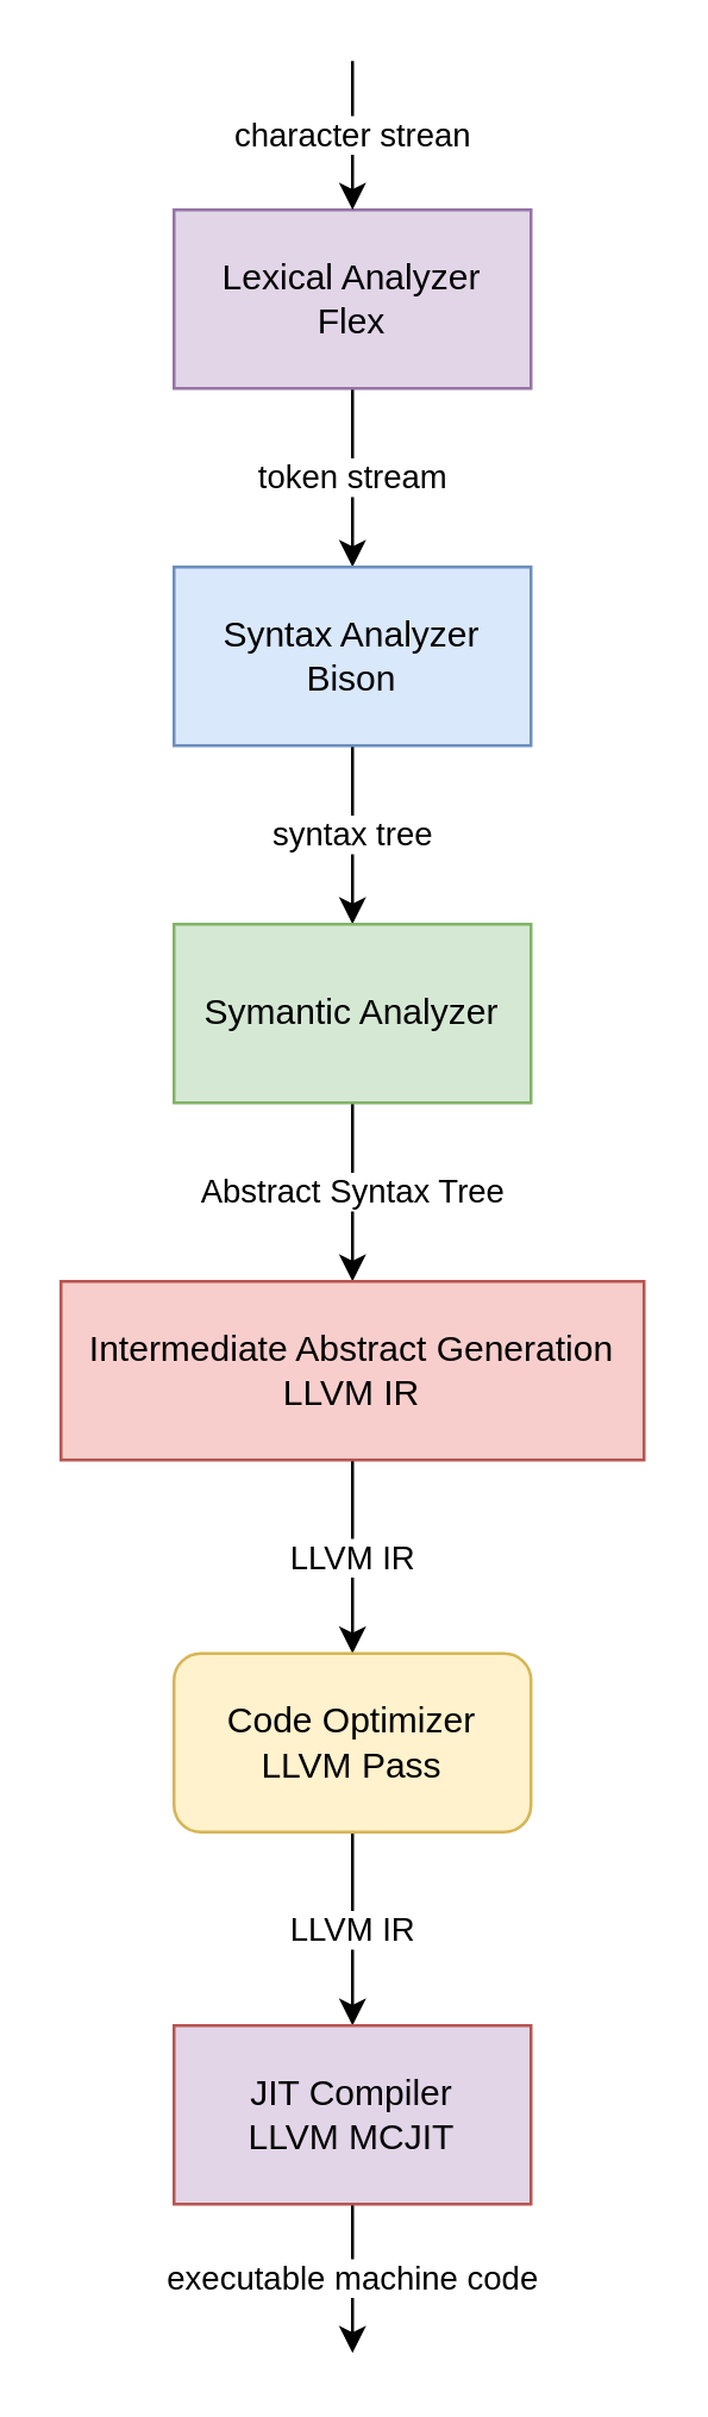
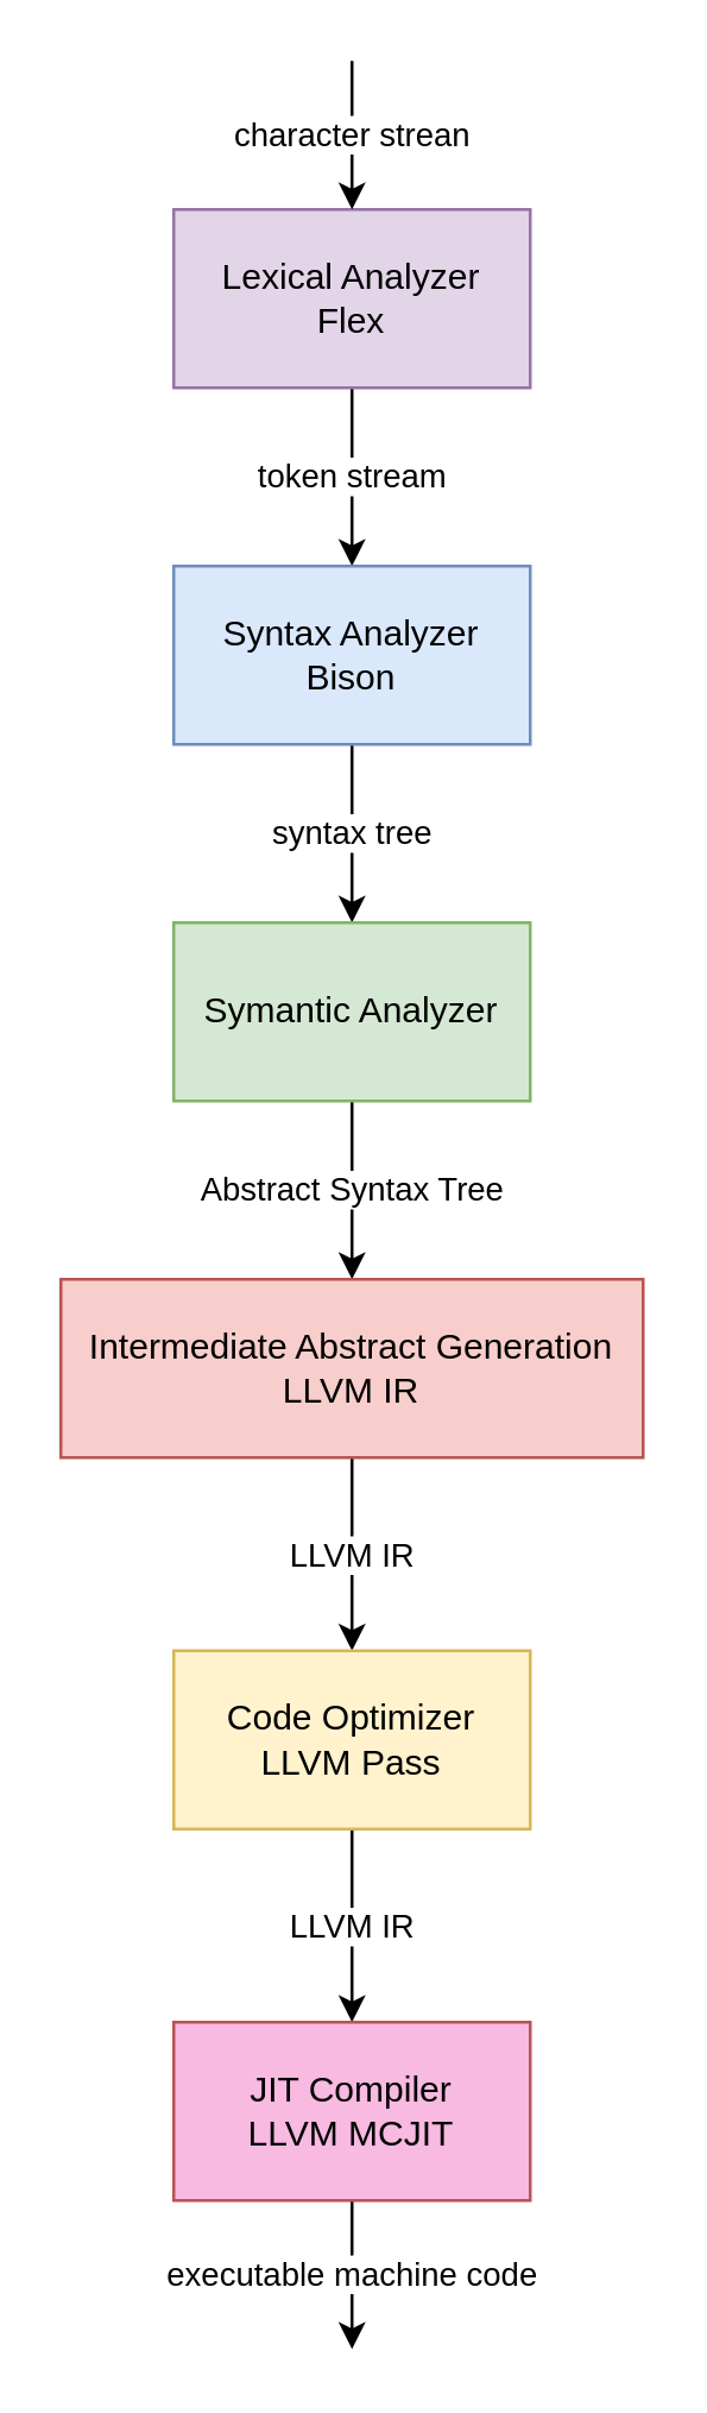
- <mxCell id="11" value="Code Optimizer&lt;br&gt;LLVM Pass" style="whiteSpace=wrap;html=1;fillColor=#fff2cc;strokeColor=#d6b656;rounded=1;" vertex="1" parent="1"><mxGeometry x="58" y="555" width="120" height="60" as="geometry" /></mxCell>
+ <mxCell id="11" value="Code Optimizer&lt;br&gt;LLVM Pass" style="rounded=0;whiteSpace=wrap;html=1;fillColor=#fff2cc;strokeColor=#d6b656;" vertex="1" parent="1"><mxGeometry x="58" y="555" width="120" height="60" as="geometry" /></mxCell>
- <mxCell id="13" value="JIT Compiler&lt;br&gt;LLVM MCJIT" style="rounded=0;whiteSpace=wrap;html=1;fillColor=#e1d5e7;strokeColor=#b85450;" vertex="1" parent="1"><mxGeometry x="58" y="680" width="120" height="60" as="geometry" /></mxCell>
+ <mxCell id="13" value="JIT Compiler&lt;br&gt;LLVM MCJIT" style="rounded=0;whiteSpace=wrap;html=1;fillColor=#F8BAE1;strokeColor=#b85450;" vertex="1" parent="1"><mxGeometry x="58" y="680" width="120" height="60" as="geometry" /></mxCell>
